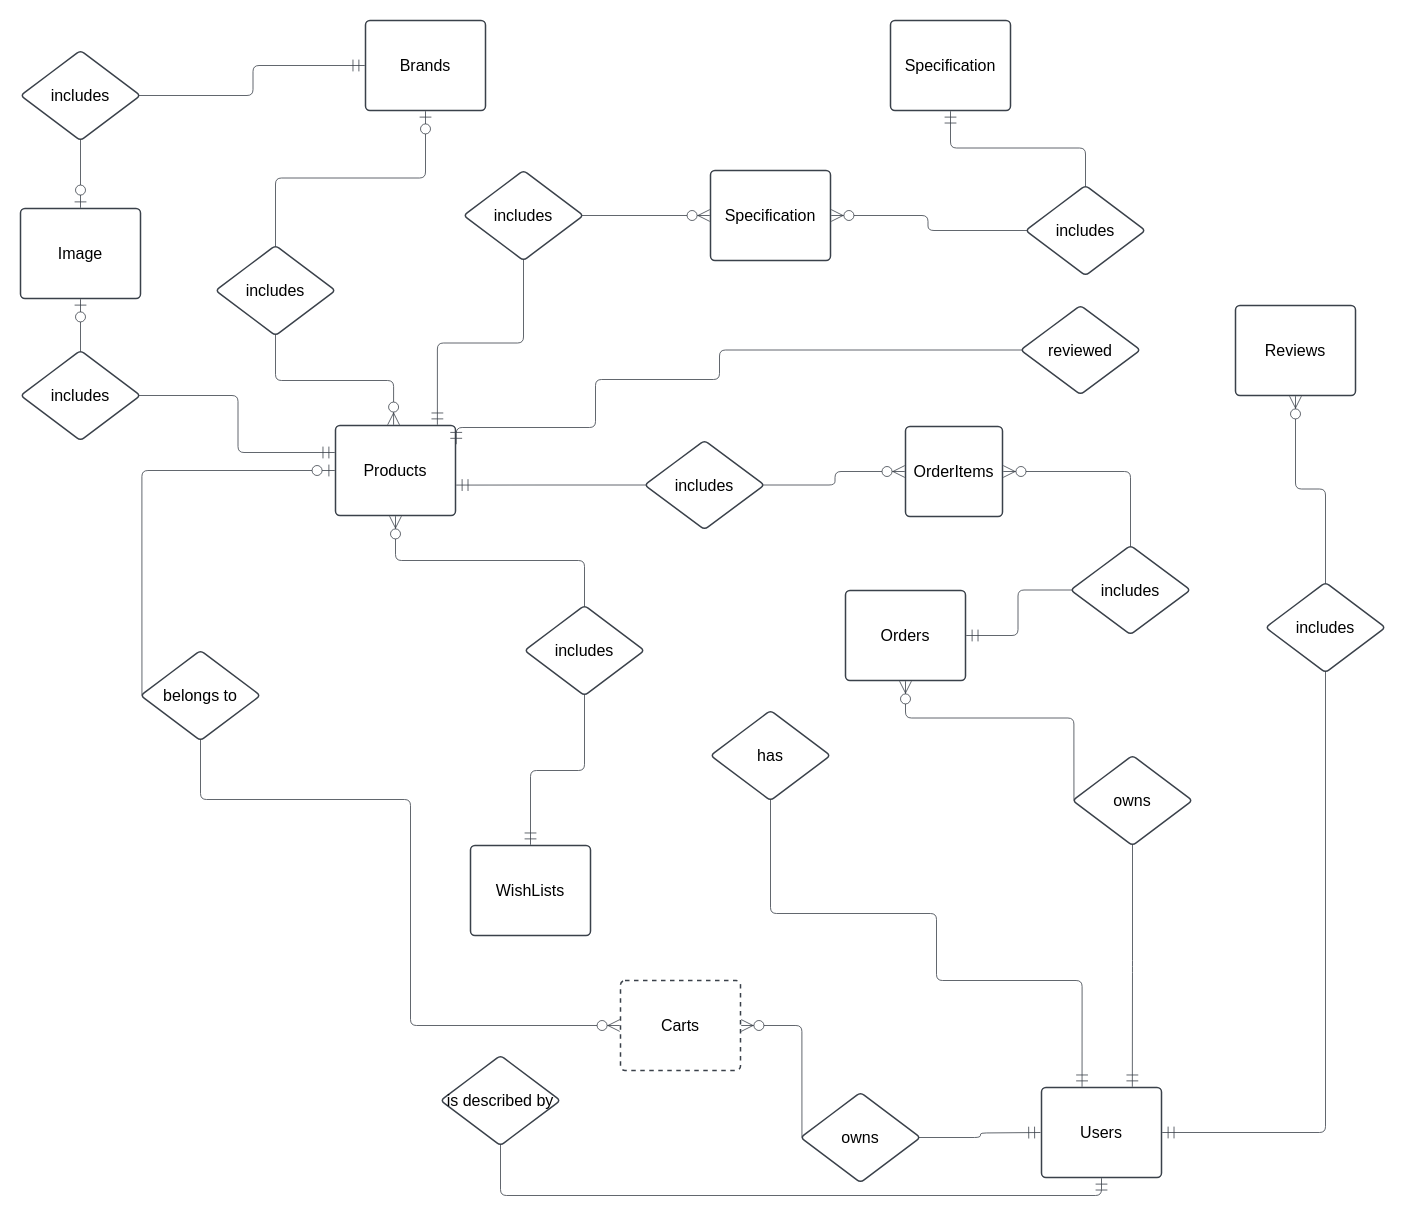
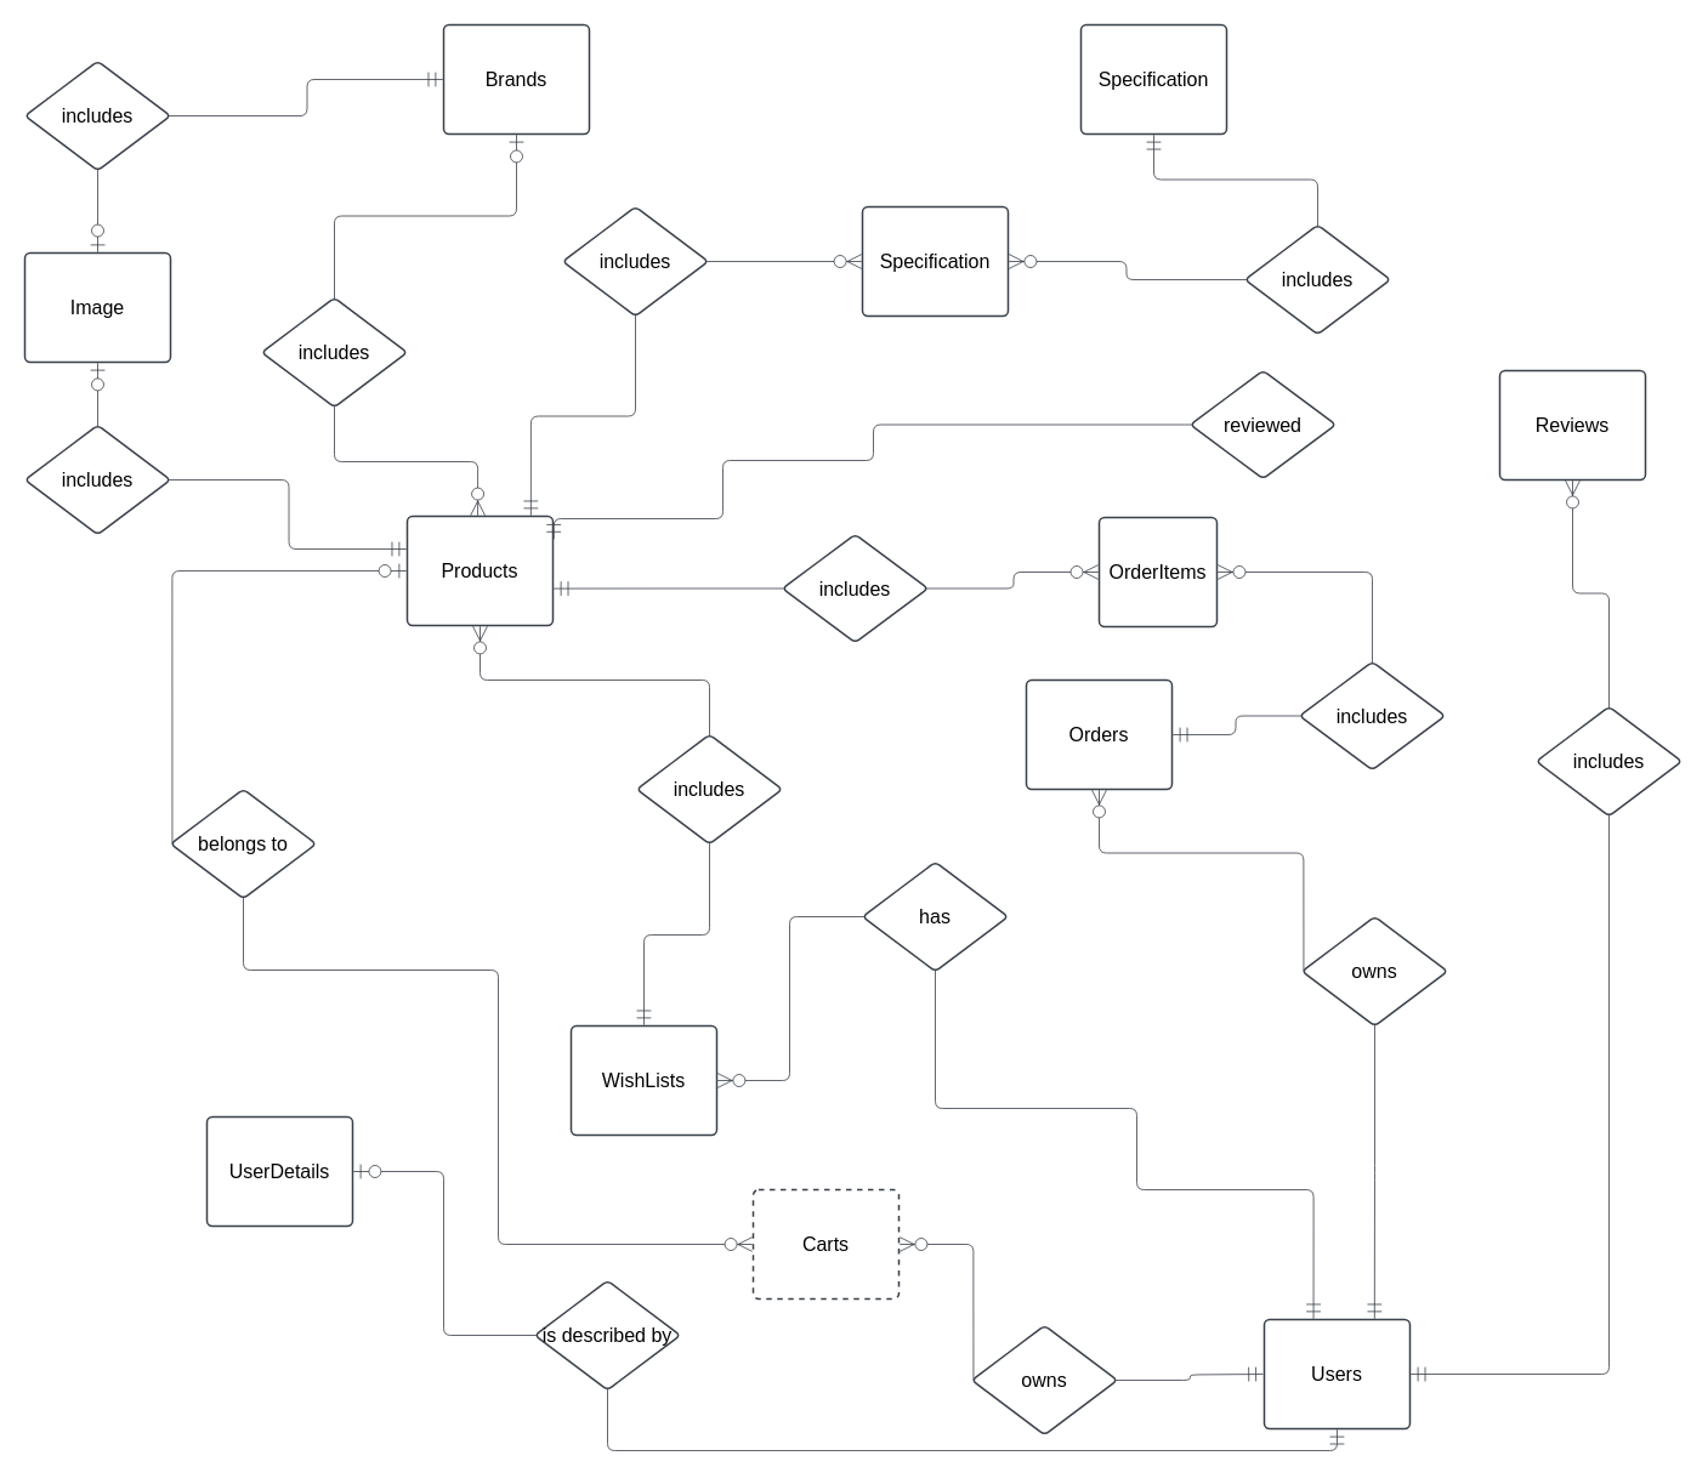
- <mxCell id="39" value="reviewed" style="html=1;overflow=block;blockSpacing=1;whiteSpace=wrap;rhombus;fontSize=16;spacing=3.8;strokeColor=#3a414a;strokeOpacity=100;fillOpacity=100;rounded=1;absoluteArcSize=1;arcSize=9;fillColor=#ffffff;strokeWidth=1.5;lucidId=Nz2Gy_YnjooS;" vertex="1" parent="1"><mxGeometry x="1020" y="305" width="120" height="89" as="geometry" /></mxCell>
+ <mxCell id="39" value="reviewed" style="html=1;overflow=block;blockSpacing=1;whiteSpace=wrap;rhombus;fontSize=16;spacing=3.8;strokeColor=#3a414a;strokeOpacity=100;fillOpacity=100;rounded=1;absoluteArcSize=1;arcSize=9;fillColor=#ffffff;strokeWidth=1.5;lucidId=Nz2Gy_YnjooS;" vertex="1" parent="1"><mxGeometry x="980" y="305" width="120" height="89" as="geometry" /></mxCell>
- <mxCell id="5" value="Orders" style="html=1;overflow=block;blockSpacing=1;whiteSpace=wrap;fontSize=16;spacing=3.8;strokeColor=#3a414a;strokeOpacity=100;fillOpacity=100;rounded=1;absoluteArcSize=1;arcSize=9;fillColor=#ffffff;strokeWidth=1.5;lucidId=3a2GgFpeDb6h;" vertex="1" parent="1"><mxGeometry x="845" y="590" width="120" height="90" as="geometry" /></mxCell>
+ <mxCell id="5" value="Orders" style="html=1;overflow=block;blockSpacing=1;whiteSpace=wrap;fontSize=16;spacing=3.8;strokeColor=#3a414a;strokeOpacity=100;fillOpacity=100;rounded=1;absoluteArcSize=1;arcSize=9;fillColor=#ffffff;strokeWidth=1.5;lucidId=3a2GgFpeDb6h;" vertex="1" parent="1"><mxGeometry x="845" y="560" width="120" height="90" as="geometry" /></mxCell>
+ <mxCell id="21" value="" style="html=1;jettySize=18;whiteSpace=wrap;fontSize=13;strokeColor=#3a414a;strokeOpacity=100;strokeWidth=0.8;rounded=1;arcSize=12;edgeStyle=orthogonalEdgeStyle;startArrow=none;endArrow=ERzeroToMany;endSize=10;exitX=0.012;exitY=0.5;exitPerimeter=0;entryX=1.006;entryY=0.5;entryPerimeter=0;lucidId=oi2GexU_FV.N;" edge="1" parent="1" source="20" target="26"><mxGeometry width="100" height="100" relative="1" as="geometry"><Array as="points" /></mxGeometry></mxCell>
+ <mxCell id="8" value="UserDetails" style="html=1;overflow=block;blockSpacing=1;whiteSpace=wrap;fontSize=16;spacing=3.8;strokeColor=#3a414a;strokeOpacity=100;fillOpacity=100;rounded=1;absoluteArcSize=1;arcSize=9;fillColor=#ffffff;strokeWidth=1.5;lucidId=wb2GlXbQuMnN;" vertex="1" parent="1"><mxGeometry x="170" y="920" width="120" height="90" as="geometry" /></mxCell>
+ <mxCell id="16" value="" style="html=1;jettySize=18;whiteSpace=wrap;fontSize=13;strokeColor=#3a414a;strokeOpacity=100;strokeWidth=0.8;rounded=1;arcSize=12;edgeStyle=orthogonalEdgeStyle;startArrow=none;endArrow=ERzeroToOne;endSize=10;exitX=0.012;exitY=0.5;exitPerimeter=0;entryX=1.006;entryY=0.5;entryPerimeter=0;lucidId=hi2GvbS9eLZE;" edge="1" parent="1" source="15" target="8"><mxGeometry width="100" height="100" relative="1" as="geometry"><Array as="points" /></mxGeometry></mxCell>
